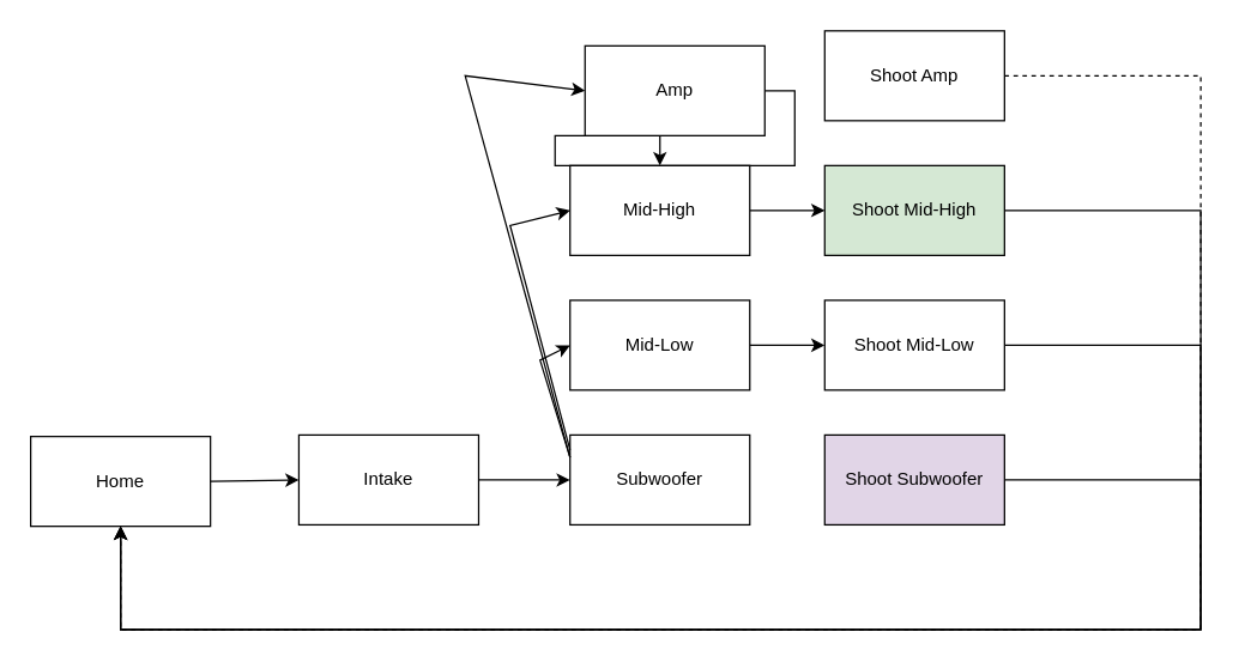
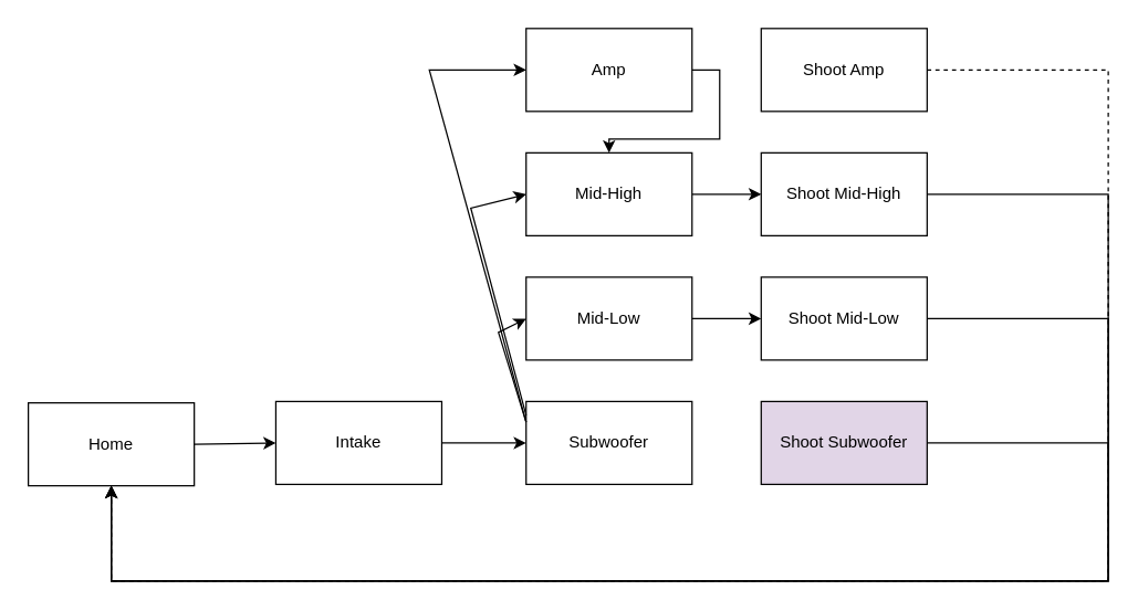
- <mxCell id="6" value="Amp" style="rounded=0;whiteSpace=wrap;html=1;" vertex="1" parent="1"><mxGeometry x="390" y="30" width="120" height="60" as="geometry" /></mxCell>
+ <mxCell id="6" value="Amp" style="rounded=0;whiteSpace=wrap;html=1;" vertex="1" parent="1"><mxGeometry x="380" y="20" width="120" height="60" as="geometry" /></mxCell>
- <mxCell id="19" value="&lt;div&gt;Shoot Mid-High&lt;/div&gt;" style="rounded=0;whiteSpace=wrap;html=1;fillColor=#d5e8d4;" vertex="1" parent="1"><mxGeometry x="550" y="110" width="120" height="60" as="geometry" /></mxCell>
+ <mxCell id="19" value="&lt;div&gt;Shoot Mid-High&lt;/div&gt;" style="rounded=0;whiteSpace=wrap;html=1;" vertex="1" parent="1"><mxGeometry x="550" y="110" width="120" height="60" as="geometry" /></mxCell>
